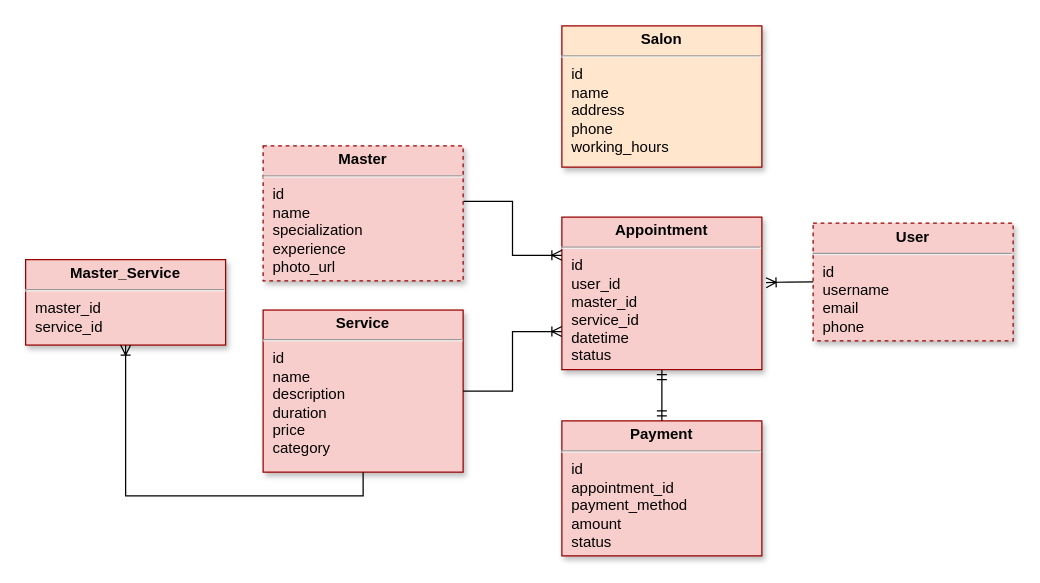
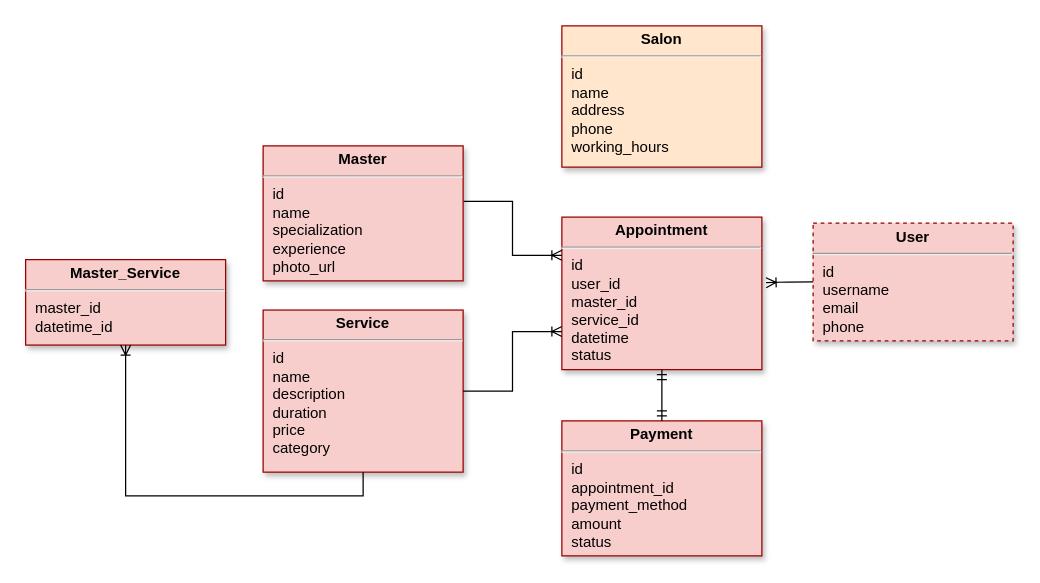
- <mxCell id="3" value="&lt;p style=&quot;margin: 4px 0px 0px; text-align: center;&quot;&gt;&lt;b&gt;&lt;span&gt;Master&lt;/span&gt;&lt;/b&gt;&lt;/p&gt;&lt;hr&gt;&lt;p style=&quot;margin: 0px 0px 0px 8px;&quot;&gt;id&lt;/p&gt;&lt;p style=&quot;margin: 0px 0px 0px 8px;&quot;&gt;name&lt;/p&gt;&lt;p style=&quot;margin: 0px; margin-left: 8px;&quot;&gt;specialization&lt;/p&gt;&lt;p style=&quot;margin: 0px; margin-left: 8px;&quot;&gt;experience&lt;/p&gt;&lt;p style=&quot;margin: 0px; margin-left: 8px;&quot;&gt;photo_url&lt;/p&gt;" style="verticalAlign=top;align=left;overflow=fill;fontSize=12;fontFamily=Helvetica;html=1;strokeColor=#990000;shadow=1;fillColor=#f8cecc;fontStyle=0;dashed=1;" parent="1" vertex="1"><mxGeometry x="210" y="116" width="160" height="108" as="geometry" /></mxCell>
+ <mxCell id="3" value="&lt;p style=&quot;margin: 4px 0px 0px; text-align: center;&quot;&gt;&lt;b&gt;&lt;span&gt;Master&lt;/span&gt;&lt;/b&gt;&lt;/p&gt;&lt;hr&gt;&lt;p style=&quot;margin: 0px 0px 0px 8px;&quot;&gt;id&lt;/p&gt;&lt;p style=&quot;margin: 0px 0px 0px 8px;&quot;&gt;name&lt;/p&gt;&lt;p style=&quot;margin: 0px; margin-left: 8px;&quot;&gt;specialization&lt;/p&gt;&lt;p style=&quot;margin: 0px; margin-left: 8px;&quot;&gt;experience&lt;/p&gt;&lt;p style=&quot;margin: 0px; margin-left: 8px;&quot;&gt;photo_url&lt;/p&gt;" style="verticalAlign=top;align=left;overflow=fill;fontSize=12;fontFamily=Helvetica;html=1;strokeColor=#990000;shadow=1;fillColor=#f8cecc;fontStyle=0" parent="1" vertex="1"><mxGeometry x="210" y="116" width="160" height="108" as="geometry" /></mxCell>
- <mxCell id="5" value="&lt;p style=&quot;margin: 4px 0px 0px; text-align: center;&quot;&gt;&lt;b&gt;Master_Service&lt;/b&gt;&lt;/p&gt;&lt;hr&gt;&lt;p style=&quot;margin: 0px; margin-left: 8px;&quot;&gt;master_id&lt;/p&gt;&lt;p style=&quot;margin: 0px; margin-left: 8px;&quot;&gt;service_id&lt;/p&gt;" style="verticalAlign=top;align=left;overflow=fill;fontSize=12;fontFamily=Helvetica;html=1;strokeColor=#990000;shadow=1;fillColor=#f8cecc;fontStyle=0" parent="1" vertex="1"><mxGeometry x="20" y="207" width="160" height="68.36" as="geometry" /></mxCell>
+ <mxCell id="5" value="&lt;p style=&quot;margin: 4px 0px 0px; text-align: center;&quot;&gt;&lt;b&gt;Master_Service&lt;/b&gt;&lt;/p&gt;&lt;hr&gt;&lt;p style=&quot;margin: 0px; margin-left: 8px;&quot;&gt;master_id&lt;/p&gt;&lt;p style=&quot;margin: 0px; margin-left: 8px;&quot;&gt;datetime_id&lt;/p&gt;" style="verticalAlign=top;align=left;overflow=fill;fontSize=12;fontFamily=Helvetica;html=1;strokeColor=#990000;shadow=1;fillColor=#f8cecc;fontStyle=0" parent="1" vertex="1"><mxGeometry x="20" y="207" width="160" height="68.36" as="geometry" /></mxCell>
